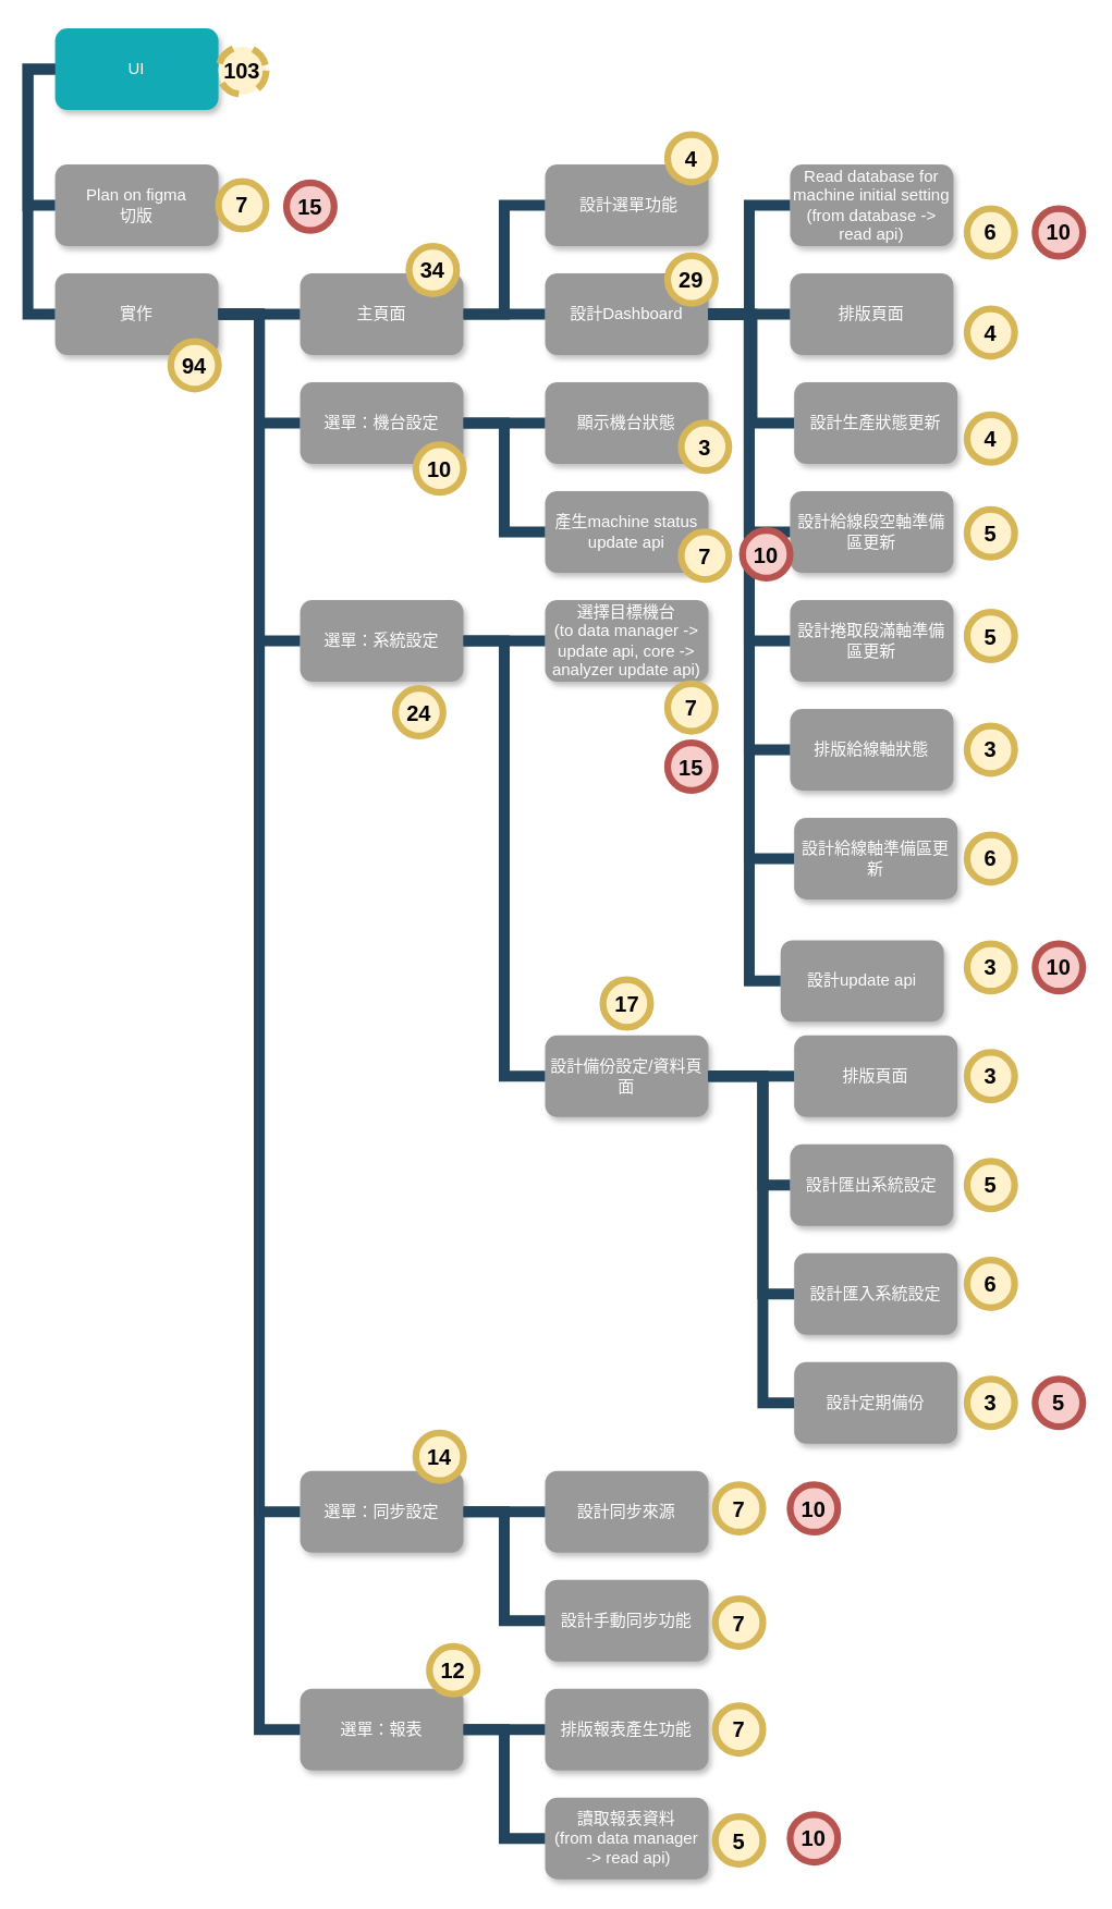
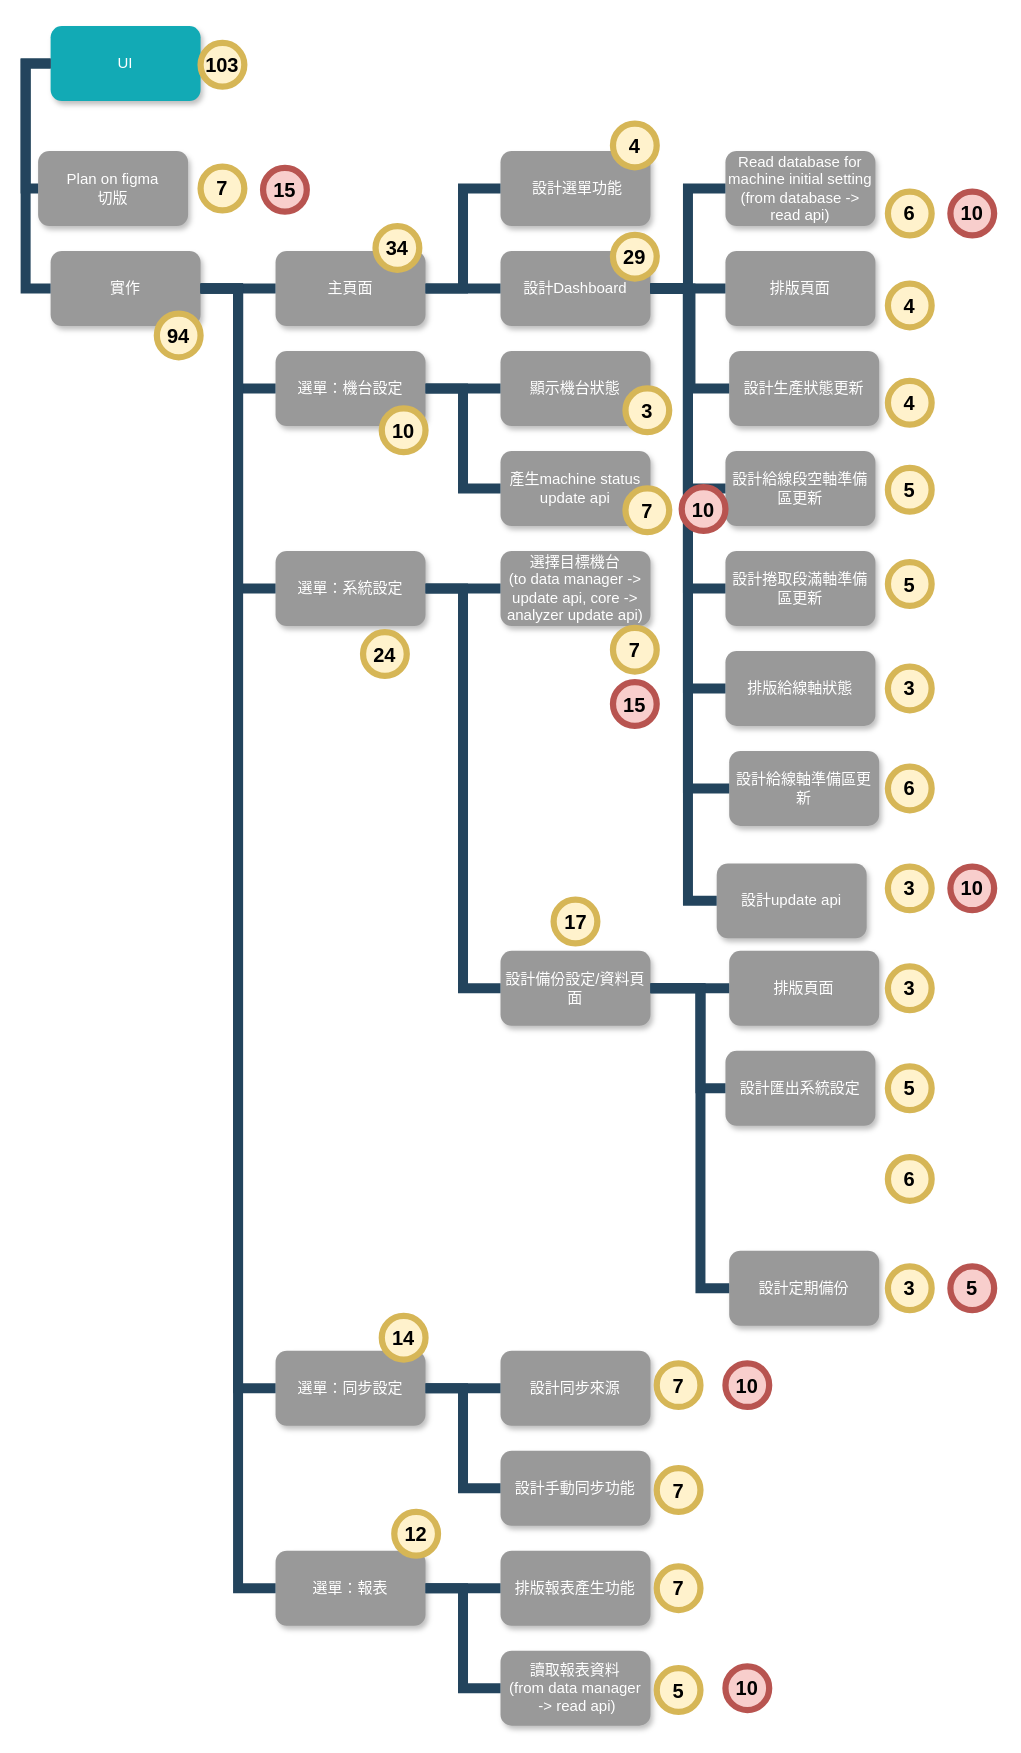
- <mxCell id="90" value="103" style="ellipse;whiteSpace=wrap;html=1;aspect=fixed;fontSize=16;fontStyle=1;labelBackgroundColor=none;fillColor=#fff2cc;strokeColor=#d6b656;strokeWidth=5;dashed=1;" parent="1" vertex="1"><mxGeometry x="160" y="33.5" width="35" height="35" as="geometry" /></mxCell>
+ <mxCell id="90" value="103" style="ellipse;whiteSpace=wrap;html=1;aspect=fixed;fontSize=16;fontStyle=1;labelBackgroundColor=none;fillColor=#fff2cc;strokeColor=#d6b656;strokeWidth=5;" parent="1" vertex="1"><mxGeometry x="160" y="33.5" width="35" height="35" as="geometry" /></mxCell>
- <mxCell id="3" value="Plan on figma&#10;切版" style="whiteSpace=wrap;rounded=1;fillColor=#999999;strokeColor=none;shadow=1;fontColor=#FFFFFF;fontStyle=0" parent="1" vertex="1"><mxGeometry x="40" y="120" width="120" height="60" as="geometry" /></mxCell>
+ <mxCell id="3" value="Plan on figma&#10;切版" style="whiteSpace=wrap;rounded=1;fillColor=#999999;strokeColor=none;shadow=1;fontColor=#FFFFFF;fontStyle=0" parent="1" vertex="1"><mxGeometry x="30" y="120" width="120" height="60" as="geometry" /></mxCell>
- <mxCell id="47" value="" style="edgeStyle=elbowEdgeStyle;elbow=horizontal;rounded=0;fontColor=#000000;endArrow=none;endFill=0;strokeWidth=8;strokeColor=#23445D;exitX=1;exitY=0.5;exitDx=0;exitDy=0;" parent="1" source="31" target="43" edge="1"><mxGeometry width="100" height="100" relative="1" as="geometry"><mxPoint x="530" y="800" as="sourcePoint" /><mxPoint x="590" y="880" as="targetPoint" /><Array as="points"><mxPoint x="560" y="880" /></Array></mxGeometry></mxCell>
- <mxCell id="43" value="設計匯入系統設定" style="whiteSpace=wrap;rounded=1;fillColor=#999999;strokeColor=none;shadow=1;fontColor=#FFFFFF;fontStyle=0" parent="1" vertex="1"><mxGeometry x="583" y="920" width="120" height="60" as="geometry" /></mxCell>
